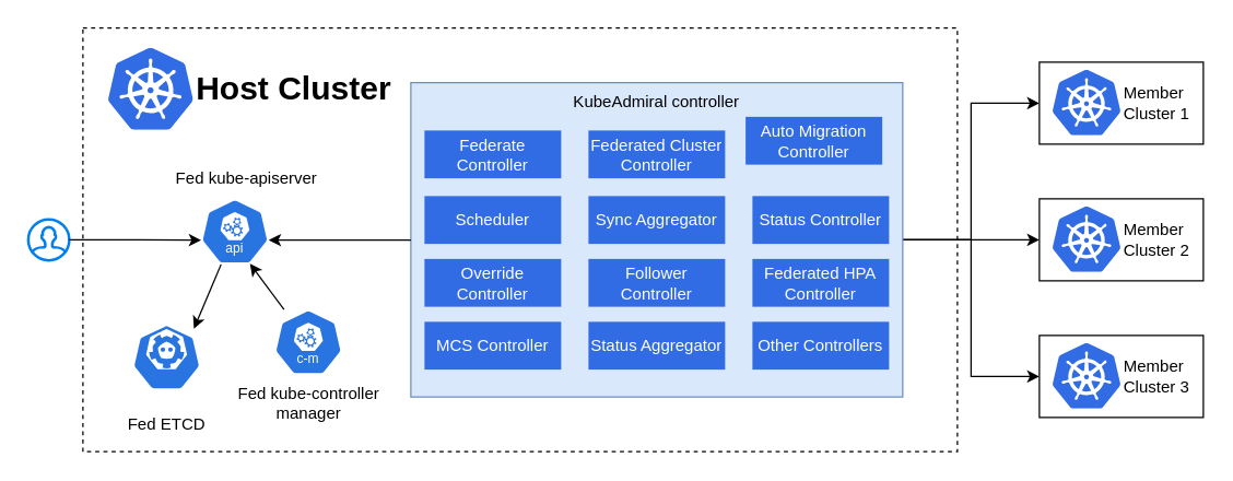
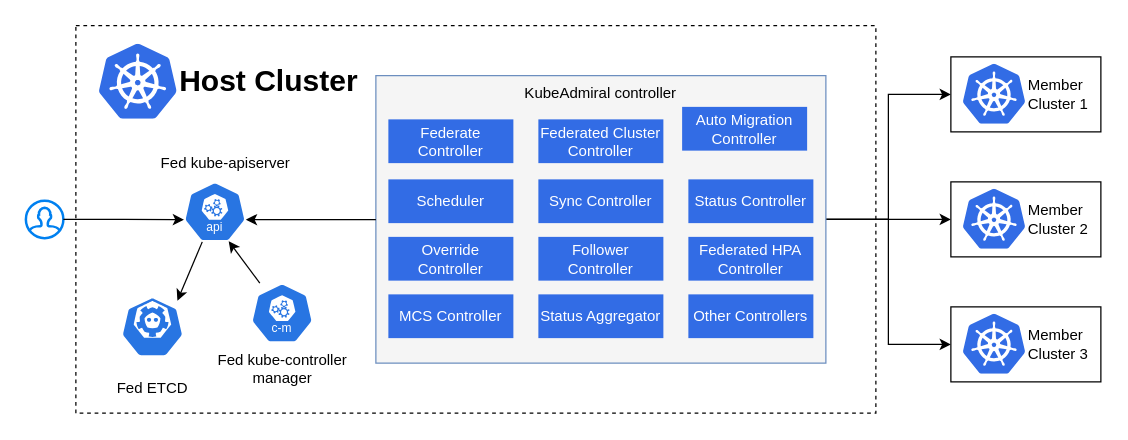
- <mxCell id="16" value="KubeAdmiral controller" style="rounded=0;whiteSpace=wrap;html=1;fillColor=#dae8fc;strokeColor=#6c8ebf;verticalAlign=top;" vertex="1" parent="1"><mxGeometry x="300" y="60" width="360" height="230" as="geometry" /></mxCell>
+ <mxCell id="16" value="KubeAdmiral controller" style="rounded=0;whiteSpace=wrap;html=1;fillColor=#f5f5f5;strokeColor=#6c8ebf;verticalAlign=top;" vertex="1" parent="1"><mxGeometry x="300" y="60" width="360" height="230" as="geometry" /></mxCell>
- <mxCell id="21" value="&lt;font color=&quot;#ffffff&quot;&gt;Sync Aggregator&lt;/font&gt;" style="rounded=0;whiteSpace=wrap;html=1;fillColor=#326ce5;strokeColor=none;" vertex="1" parent="1"><mxGeometry x="430" y="143" width="100" height="35" as="geometry" /></mxCell>
+ <mxCell id="21" value="&lt;font color=&quot;#ffffff&quot;&gt;Sync Controller&lt;/font&gt;" style="rounded=0;whiteSpace=wrap;html=1;fillColor=#326ce5;strokeColor=none;" vertex="1" parent="1"><mxGeometry x="430" y="143" width="100" height="35" as="geometry" /></mxCell>
